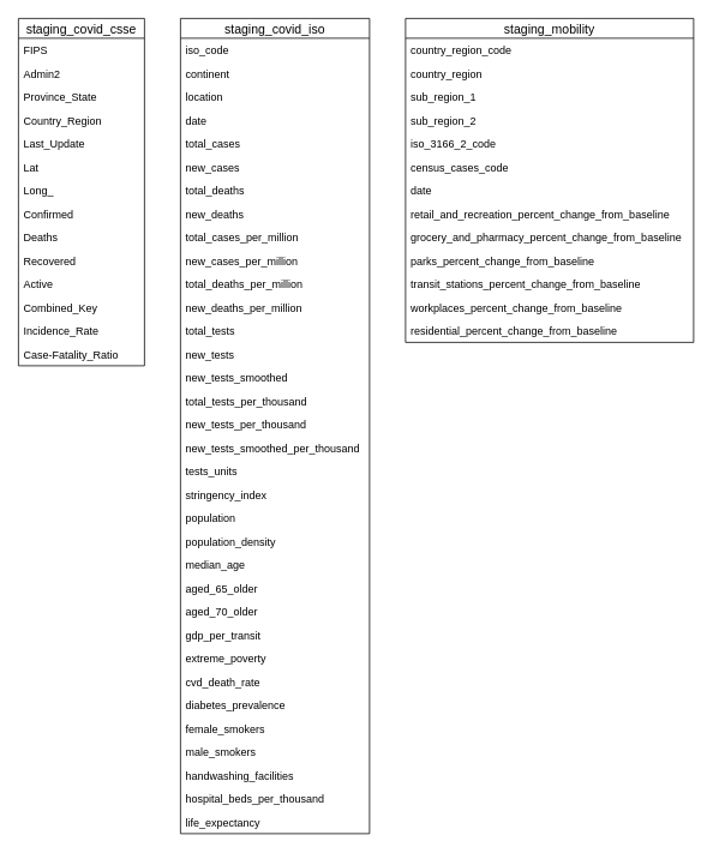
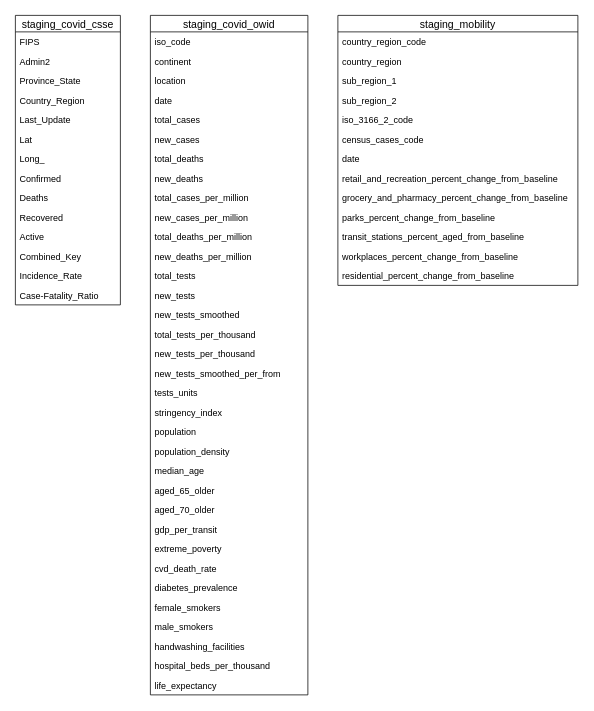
- <mxCell id="17" value="staging_covid_iso" style="swimlane;fontStyle=0;childLayout=stackLayout;horizontal=1;startSize=22;horizontalStack=0;resizeParent=1;resizeParentMax=0;resizeLast=0;collapsible=1;marginBottom=0;align=center;fontSize=14;" parent="1" vertex="1"><mxGeometry x="200" y="20" width="210" height="906" as="geometry" /></mxCell>
+ <mxCell id="17" value="staging_covid_owid" style="swimlane;fontStyle=0;childLayout=stackLayout;horizontal=1;startSize=22;horizontalStack=0;resizeParent=1;resizeParentMax=0;resizeLast=0;collapsible=1;marginBottom=0;align=center;fontSize=14;" parent="1" vertex="1"><mxGeometry x="200" y="20" width="210" height="906" as="geometry" /></mxCell>
- <mxCell id="63" value="transit_stations_percent_change_from_baseline" style="text;strokeColor=none;fillColor=none;spacingLeft=4;spacingRight=4;overflow=hidden;rotatable=0;points=[[0,0.5],[1,0.5]];portConstraint=eastwest;fontSize=12;" parent="52" vertex="1"><mxGeometry y="282" width="320" height="26" as="geometry" /></mxCell>
+ <mxCell id="63" value="transit_stations_percent_aged_from_baseline" style="text;strokeColor=none;fillColor=none;spacingLeft=4;spacingRight=4;overflow=hidden;rotatable=0;points=[[0,0.5],[1,0.5]];portConstraint=eastwest;fontSize=12;" parent="52" vertex="1"><mxGeometry y="282" width="320" height="26" as="geometry" /></mxCell>
- <mxCell id="35" value="new_tests_smoothed_per_thousand" style="text;strokeColor=none;fillColor=none;spacingLeft=4;spacingRight=4;overflow=hidden;rotatable=0;points=[[0,0.5],[1,0.5]];portConstraint=eastwest;fontSize=12;" parent="17" vertex="1"><mxGeometry y="464" width="210" height="26" as="geometry" /></mxCell>
+ <mxCell id="35" value="new_tests_smoothed_per_from" style="text;strokeColor=none;fillColor=none;spacingLeft=4;spacingRight=4;overflow=hidden;rotatable=0;points=[[0,0.5],[1,0.5]];portConstraint=eastwest;fontSize=12;" parent="17" vertex="1"><mxGeometry y="464" width="210" height="26" as="geometry" /></mxCell>
